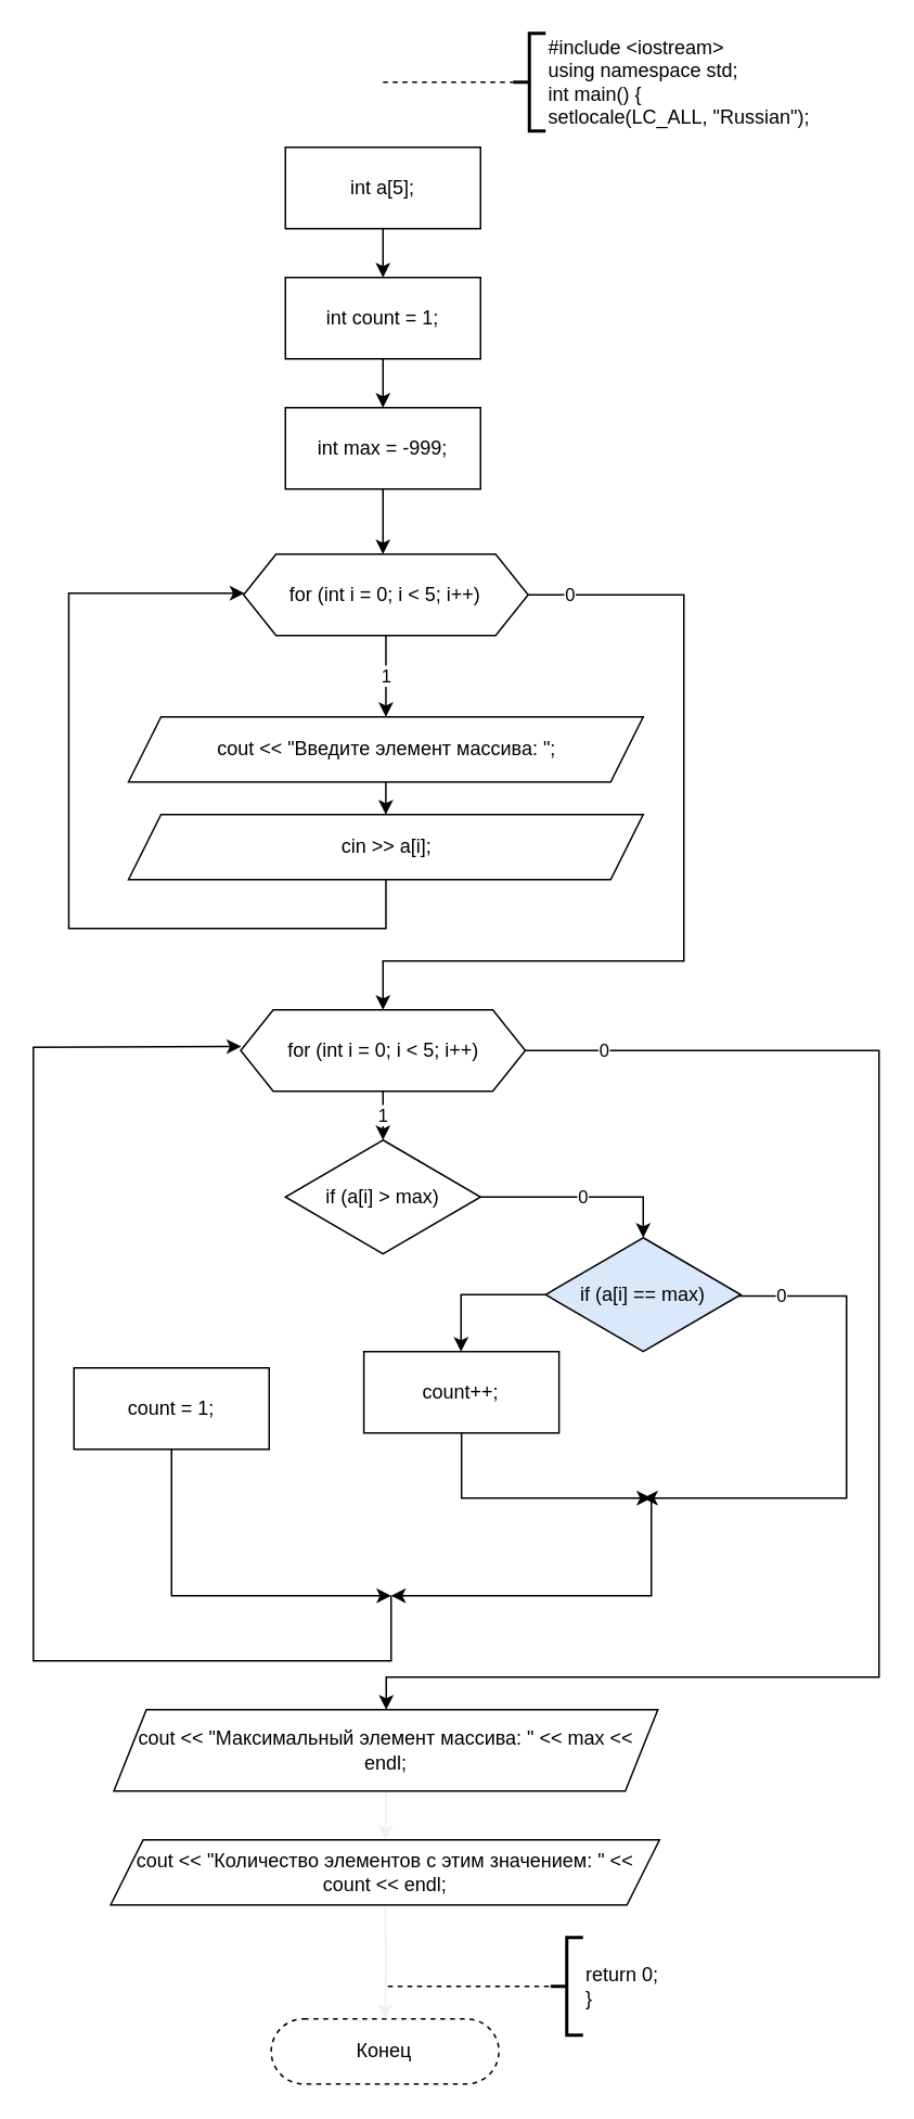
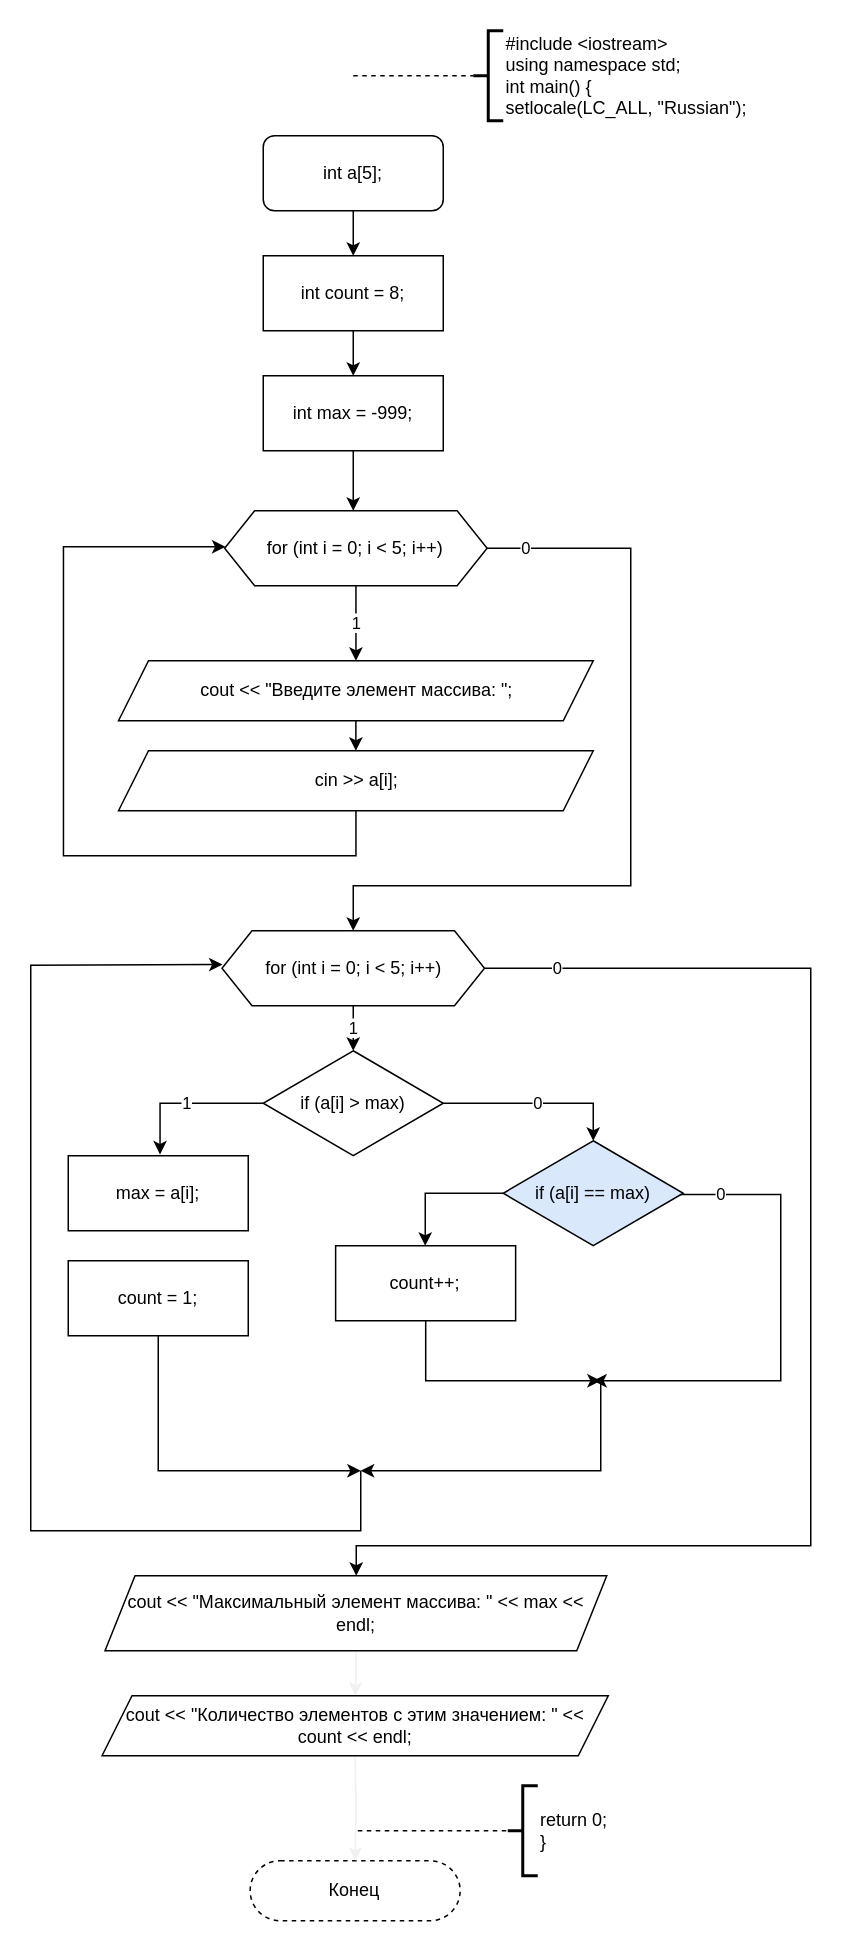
- <mxCell id="3" value="int a[5];" style="rounded=0;whiteSpace=wrap;html=1;" parent="1" vertex="1"><mxGeometry x="175" y="90" width="120" height="50" as="geometry" /></mxCell>
+ <mxCell id="3" value="int a[5];" style="whiteSpace=wrap;html=1;rounded=1;" parent="1" vertex="1"><mxGeometry x="175" y="90" width="120" height="50" as="geometry" /></mxCell>
- <mxCell id="10" value="int count = 1;" style="rounded=0;whiteSpace=wrap;html=1;" parent="1" vertex="1"><mxGeometry x="175" y="170" width="120" height="50" as="geometry" /></mxCell>
+ <mxCell id="10" value="int count = 8;" style="rounded=0;whiteSpace=wrap;html=1;" parent="1" vertex="1"><mxGeometry x="175" y="170" width="120" height="50" as="geometry" /></mxCell>
+ <mxCell id="27" value="1" style="edgeStyle=orthogonalEdgeStyle;rounded=0;html=1;entryX=0.51;entryY=-0.017;entryDx=0;entryDy=0;entryPerimeter=0;" parent="1" source="29" target="30" edge="1"><mxGeometry relative="1" as="geometry" /></mxCell>
+ <mxCell id="30" value="max = a[i];" style="rounded=0;whiteSpace=wrap;html=1;" parent="1" vertex="1"><mxGeometry x="45" y="770" width="120" height="50" as="geometry" /></mxCell>
